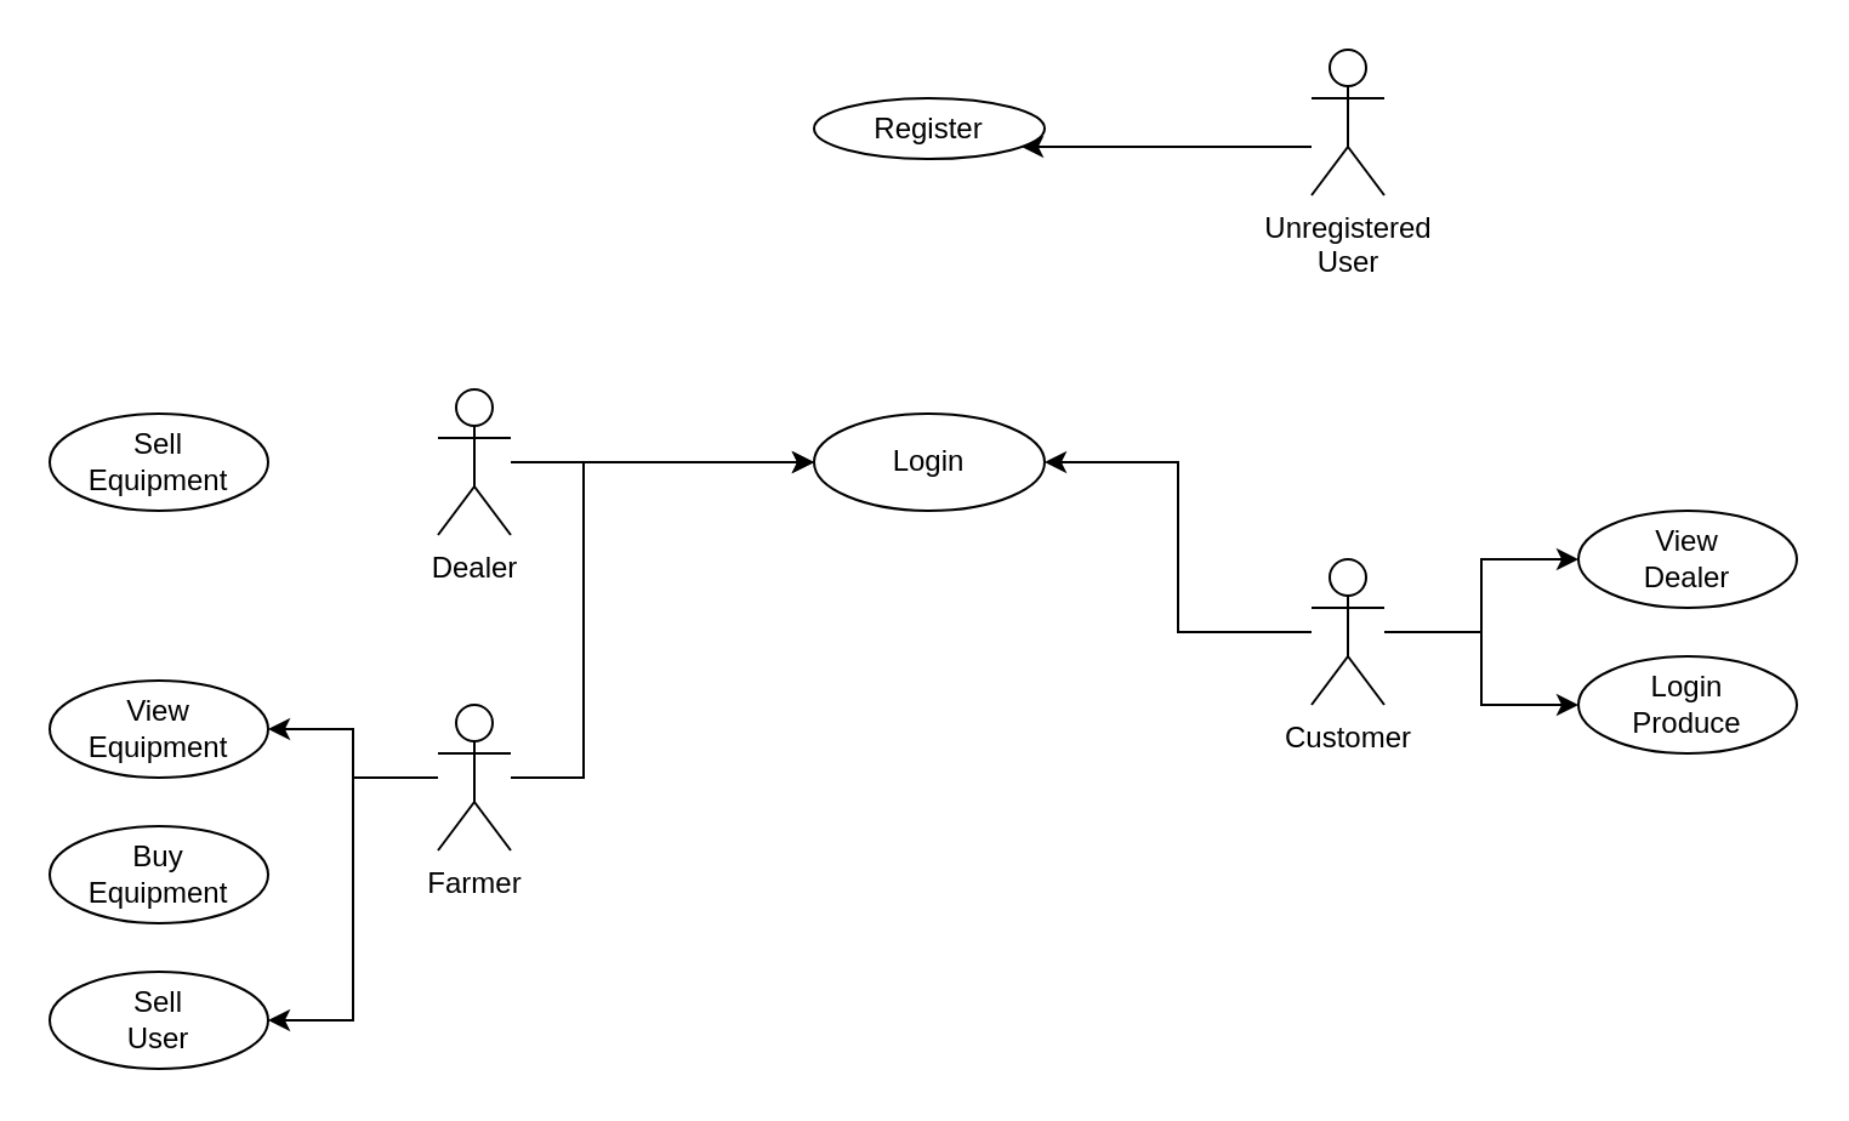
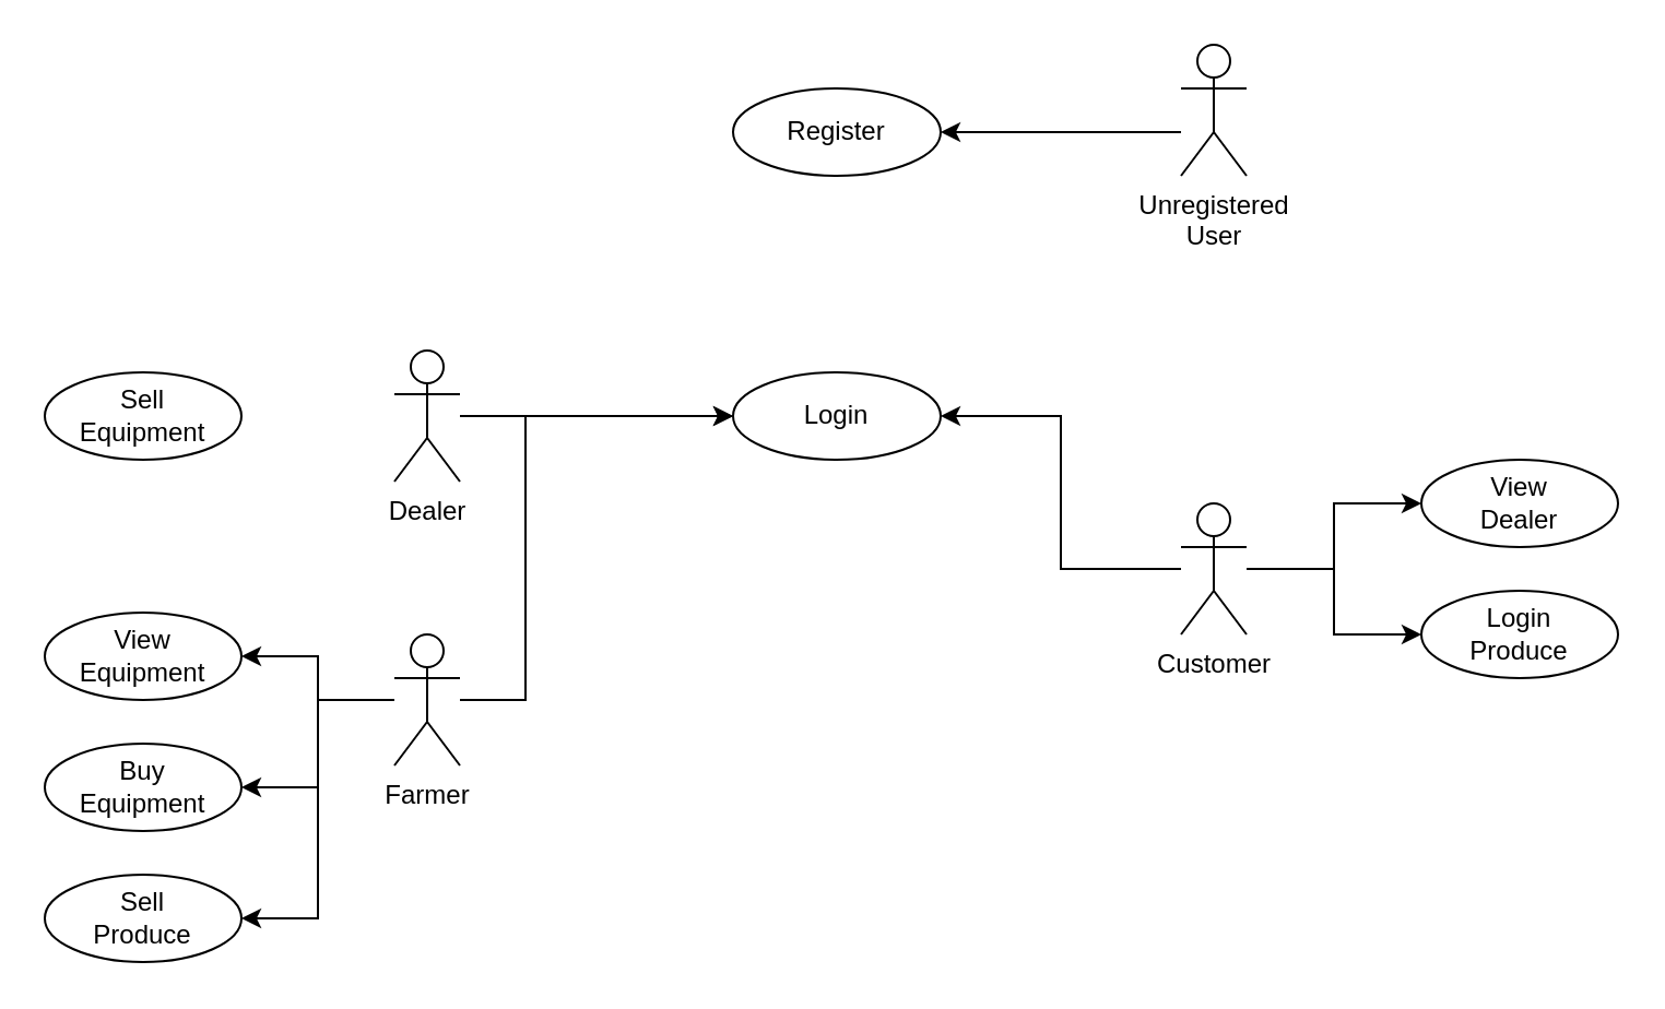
- <mxCell id="16" value="Register" style="ellipse;whiteSpace=wrap;html=1;" vertex="1" parent="1"><mxGeometry x="335" y="40" width="95" height="25" as="geometry" /></mxCell>
+ <mxCell id="16" value="Register" style="ellipse;whiteSpace=wrap;html=1;" vertex="1" parent="1"><mxGeometry x="335" y="40" width="95" height="40" as="geometry" /></mxCell>
+ <mxCell id="5" style="edgeStyle=orthogonalEdgeStyle;rounded=0;orthogonalLoop=1;jettySize=auto;html=1;entryX=1;entryY=0.5;entryDx=0;entryDy=0;" edge="1" parent="1" source="6" target="21"><mxGeometry relative="1" as="geometry" /></mxCell>
- <mxCell id="19" value="Sell&lt;div&gt;User&lt;/div&gt;" style="ellipse;whiteSpace=wrap;html=1;" vertex="1" parent="1"><mxGeometry x="20" y="400" width="90" height="40" as="geometry" /></mxCell>
+ <mxCell id="19" value="Sell&lt;div&gt;Produce&lt;/div&gt;" style="ellipse;whiteSpace=wrap;html=1;" vertex="1" parent="1"><mxGeometry x="20" y="400" width="90" height="40" as="geometry" /></mxCell>
